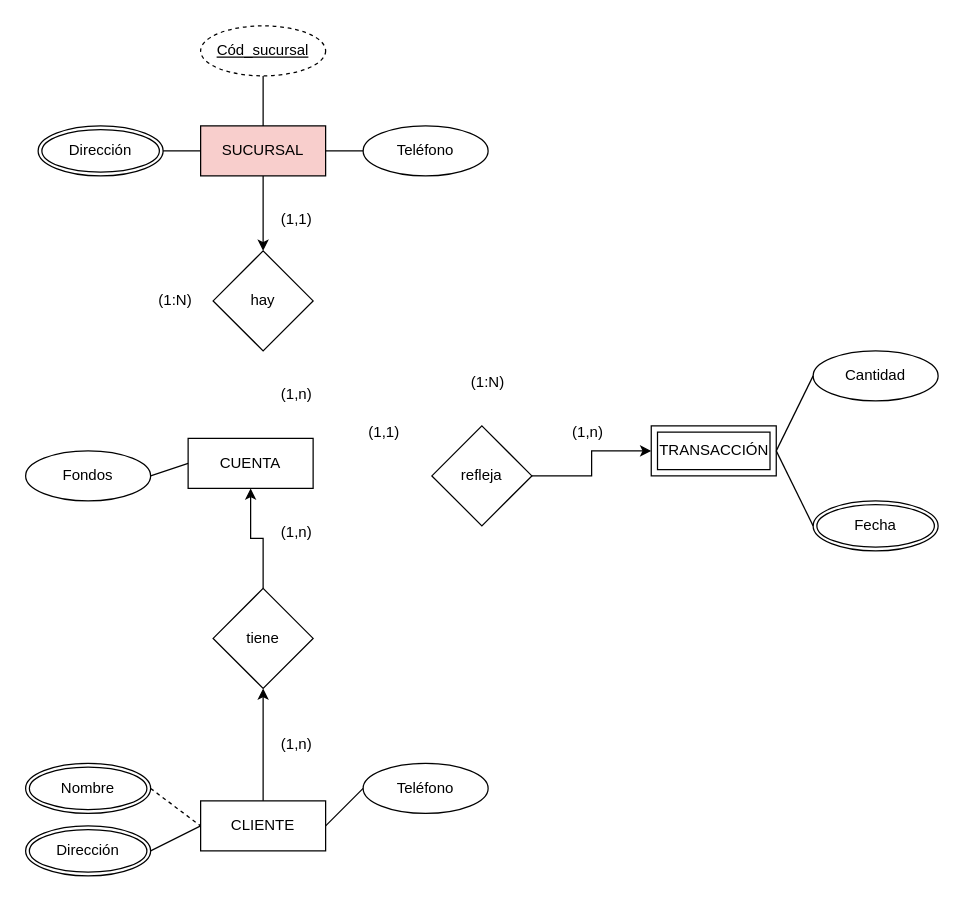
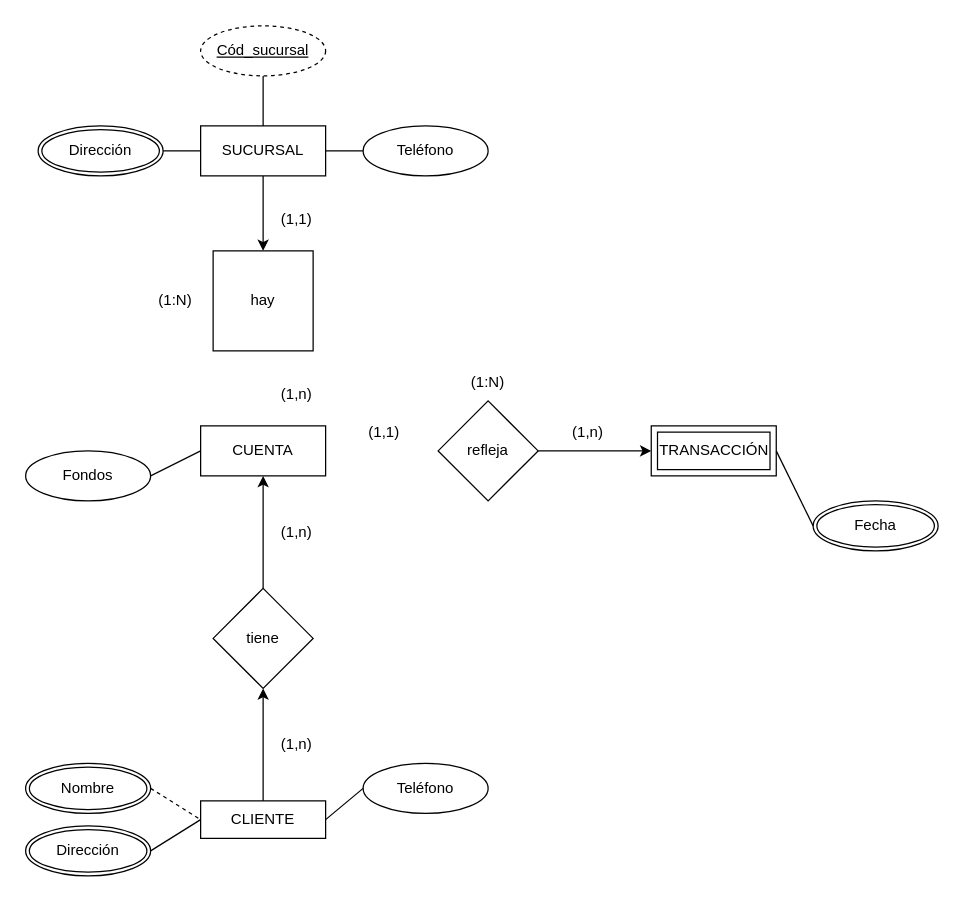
- <mxCell id="3" value="SUCURSAL" style="whiteSpace=wrap;html=1;align=center;fillColor=#f8cecc;" vertex="1" parent="1"><mxGeometry x="160" y="100" width="100" height="40" as="geometry" /></mxCell>
+ <mxCell id="3" value="SUCURSAL" style="whiteSpace=wrap;html=1;align=center;" vertex="1" parent="1"><mxGeometry x="160" y="100" width="100" height="40" as="geometry" /></mxCell>
- <mxCell id="8" value="hay" style="rhombus;whiteSpace=wrap;html=1;" vertex="1" parent="1"><mxGeometry x="170" y="200" width="80" height="80" as="geometry" /></mxCell>
+ <mxCell id="8" value="hay" style="whiteSpace=wrap;html=1;rounded=0;" vertex="1" parent="1"><mxGeometry x="170" y="200" width="80" height="80" as="geometry" /></mxCell>
- <mxCell id="22" value="Cantidad" style="ellipse;whiteSpace=wrap;html=1;align=center;" vertex="1" parent="1"><mxGeometry x="650" y="280" width="100" height="40" as="geometry" /></mxCell>
- <mxCell id="24" value="" style="endArrow=none;html=1;rounded=0;entryX=0;entryY=0.5;entryDx=0;entryDy=0;exitX=1;exitY=0.5;exitDx=0;exitDy=0;" edge="1" parent="1" source="7" target="22"><mxGeometry width="50" height="50" relative="1" as="geometry"><mxPoint x="510" y="450" as="sourcePoint" /><mxPoint x="560" y="400" as="targetPoint" /></mxGeometry></mxCell>
- <mxCell id="4" value="CUENTA" style="whiteSpace=wrap;html=1;align=center;" vertex="1" parent="1"><mxGeometry x="150" y="350" width="100" height="40" as="geometry" /></mxCell>
+ <mxCell id="4" value="CUENTA" style="whiteSpace=wrap;html=1;align=center;" vertex="1" parent="1"><mxGeometry x="160" y="340" width="100" height="40" as="geometry" /></mxCell>
- <mxCell id="12" value="refleja" style="rhombus;whiteSpace=wrap;html=1;" vertex="1" parent="1"><mxGeometry x="345" y="340" width="80" height="80" as="geometry" /></mxCell>
+ <mxCell id="12" value="refleja" style="rhombus;whiteSpace=wrap;html=1;" vertex="1" parent="1"><mxGeometry x="350" y="320" width="80" height="80" as="geometry" /></mxCell>
- <mxCell id="6" value="CLIENTE" style="whiteSpace=wrap;html=1;align=center;" vertex="1" parent="1"><mxGeometry x="160" y="640" width="100" height="40" as="geometry" /></mxCell>
+ <mxCell id="6" value="CLIENTE" style="whiteSpace=wrap;html=1;align=center;" vertex="1" parent="1"><mxGeometry x="160" y="640" width="100" height="30" as="geometry" /></mxCell>
